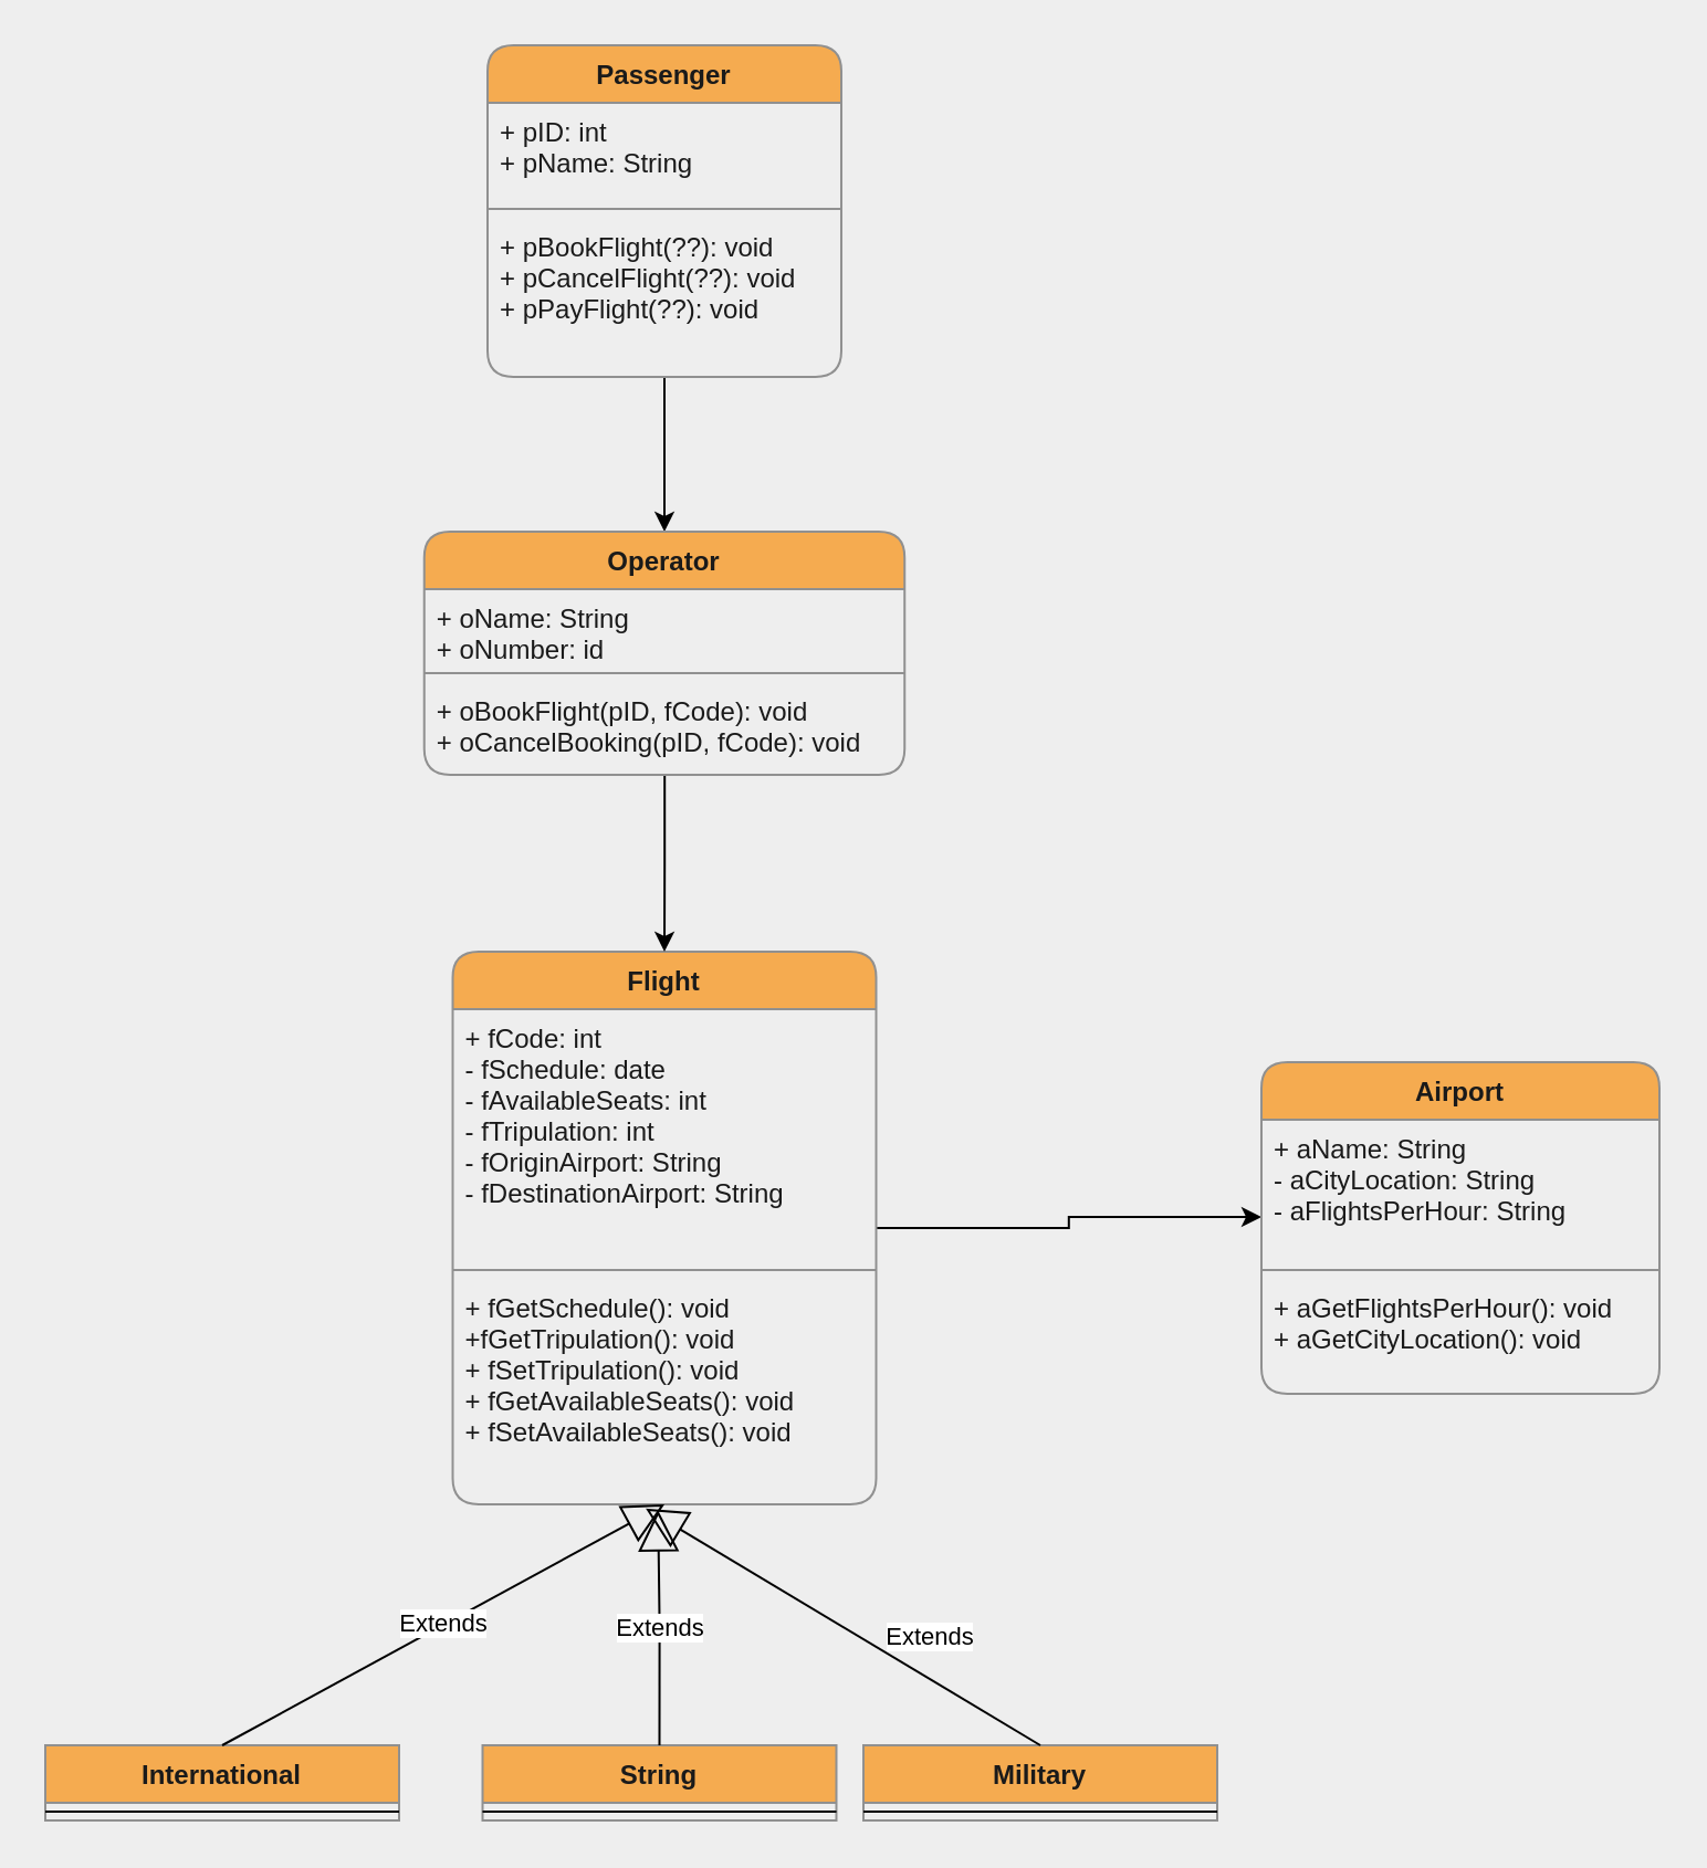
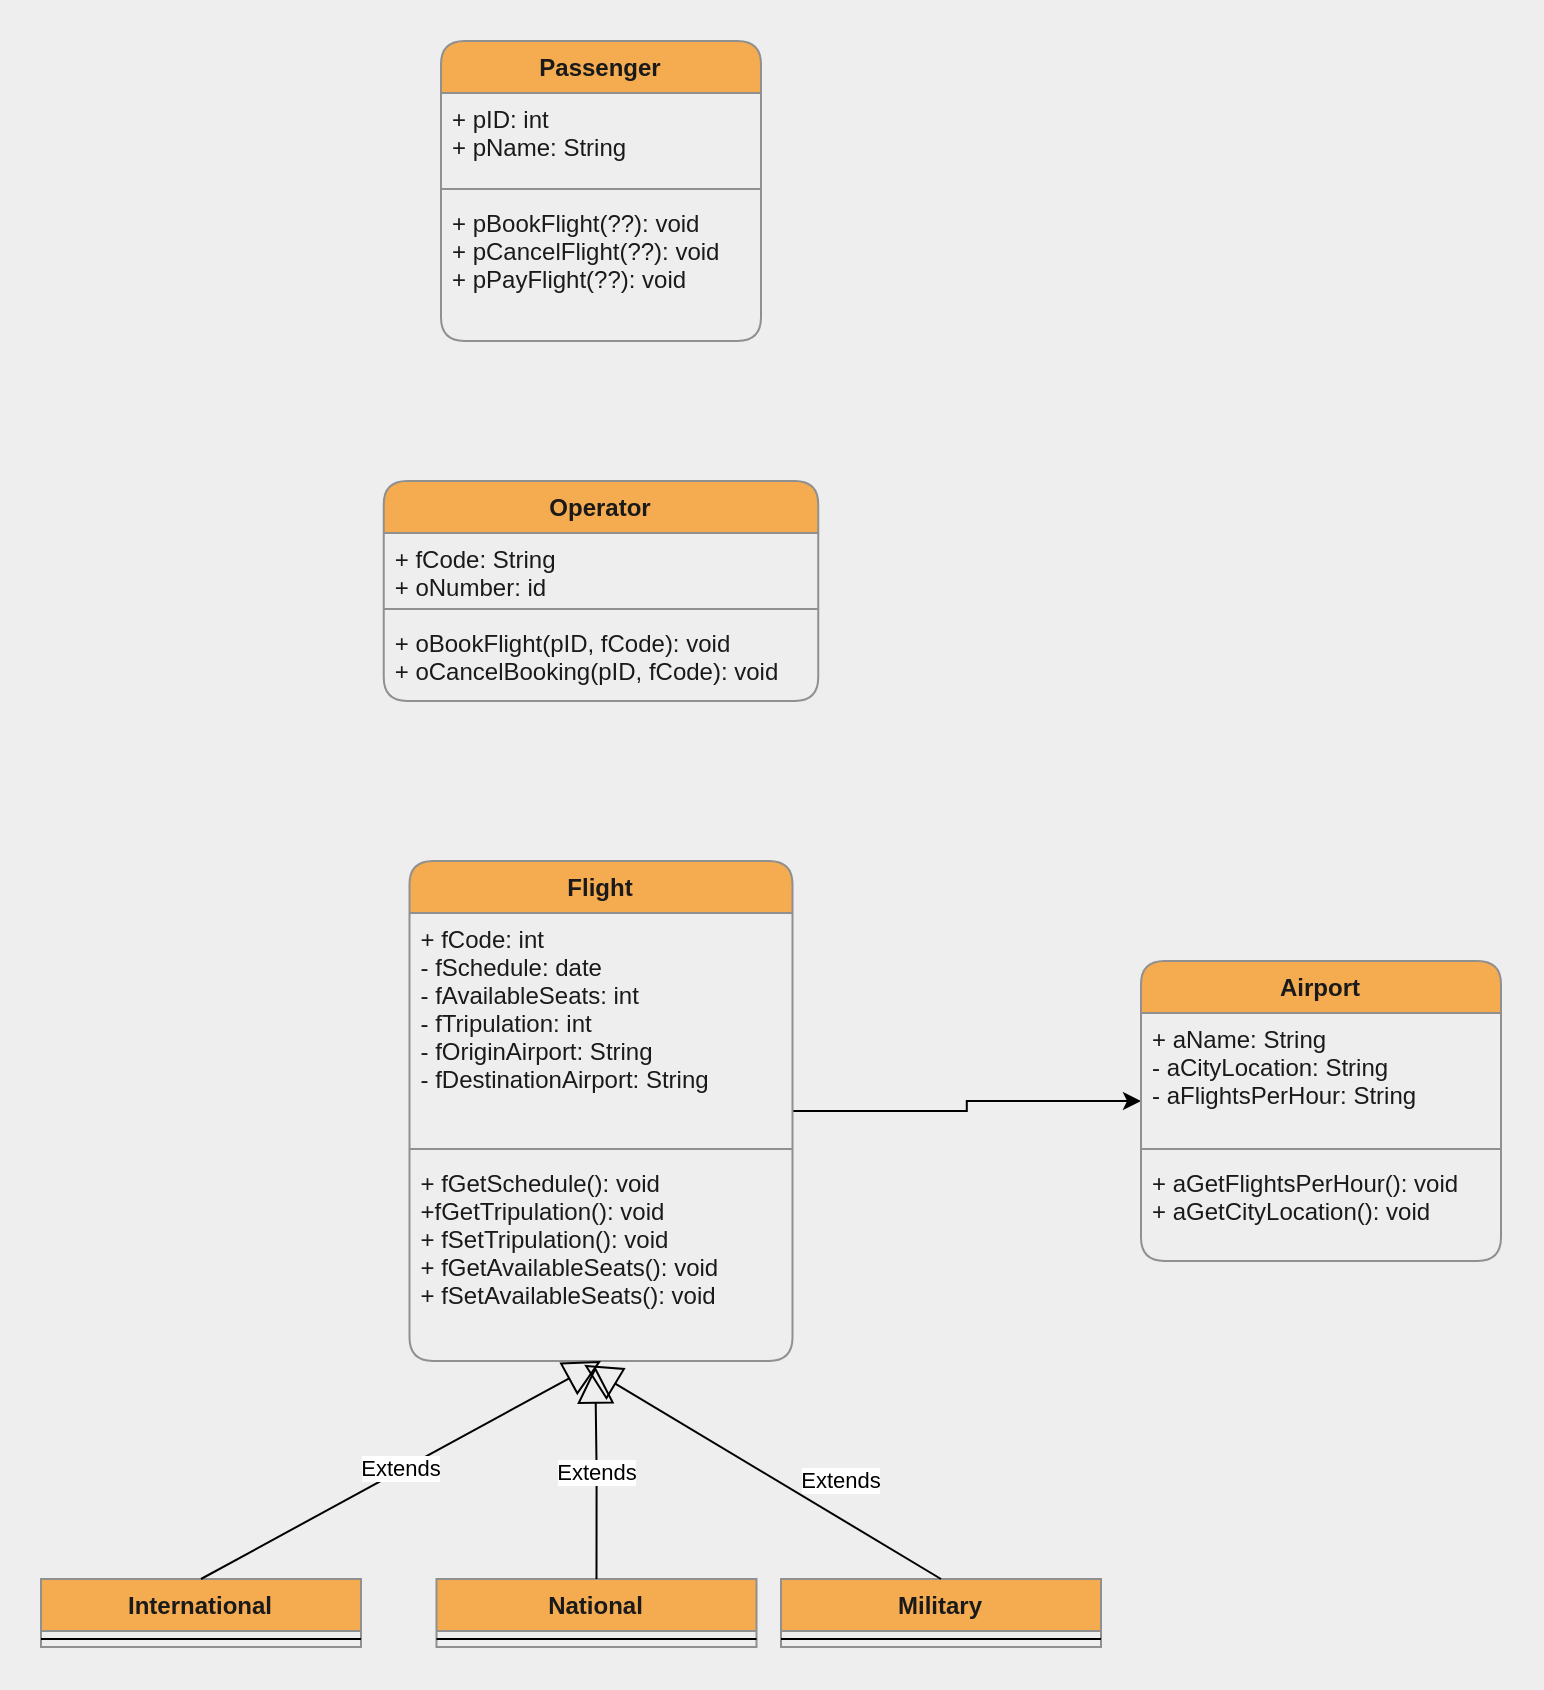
- <mxCell id="11" style="edgeStyle=orthogonalEdgeStyle;rounded=0;orthogonalLoop=1;jettySize=auto;html=1;entryX=0.5;entryY=0;entryDx=0;entryDy=0;" edge="1" parent="1" source="12" target="17"><mxGeometry relative="1" as="geometry" /></mxCell>
- <mxCell id="18" value="+ oName: String&#10;+ oNumber: id" style="text;strokeColor=none;fillColor=none;align=left;verticalAlign=top;spacingLeft=4;spacingRight=4;overflow=hidden;rotatable=0;points=[[0,0.5],[1,0.5]];portConstraint=eastwest;fontColor=#1A1A1A;rounded=1;" parent="17" vertex="1"><mxGeometry y="26" width="217.25" height="34" as="geometry" /></mxCell>
+ <mxCell id="18" value="+ fCode: String&#10;+ oNumber: id" style="text;strokeColor=none;fillColor=none;align=left;verticalAlign=top;spacingLeft=4;spacingRight=4;overflow=hidden;rotatable=0;points=[[0,0.5],[1,0.5]];portConstraint=eastwest;fontColor=#1A1A1A;rounded=1;" parent="17" vertex="1"><mxGeometry y="26" width="217.25" height="34" as="geometry" /></mxCell>
- <mxCell id="16" style="edgeStyle=orthogonalEdgeStyle;rounded=0;orthogonalLoop=1;jettySize=auto;html=1;entryX=0.5;entryY=0;entryDx=0;entryDy=0;" edge="1" parent="1" source="17" target="3"><mxGeometry relative="1" as="geometry" /></mxCell>
- <mxCell id="23" value="String" style="swimlane;fontStyle=1;align=center;verticalAlign=top;childLayout=stackLayout;horizontal=1;startSize=26;horizontalStack=0;resizeParent=1;resizeParentMax=0;resizeLast=0;collapsible=1;marginBottom=0;rounded=0;sketch=0;fontColor=#1A1A1A;strokeColor=#909090;fillColor=#F5AB50;" parent="1" vertex="1"><mxGeometry x="217.75" y="789" width="160" height="34" as="geometry" /></mxCell>
+ <mxCell id="23" value="National" style="swimlane;fontStyle=1;align=center;verticalAlign=top;childLayout=stackLayout;horizontal=1;startSize=26;horizontalStack=0;resizeParent=1;resizeParentMax=0;resizeLast=0;collapsible=1;marginBottom=0;rounded=0;sketch=0;fontColor=#1A1A1A;strokeColor=#909090;fillColor=#F5AB50;" parent="1" vertex="1"><mxGeometry x="217.75" y="789" width="160" height="34" as="geometry" /></mxCell>
